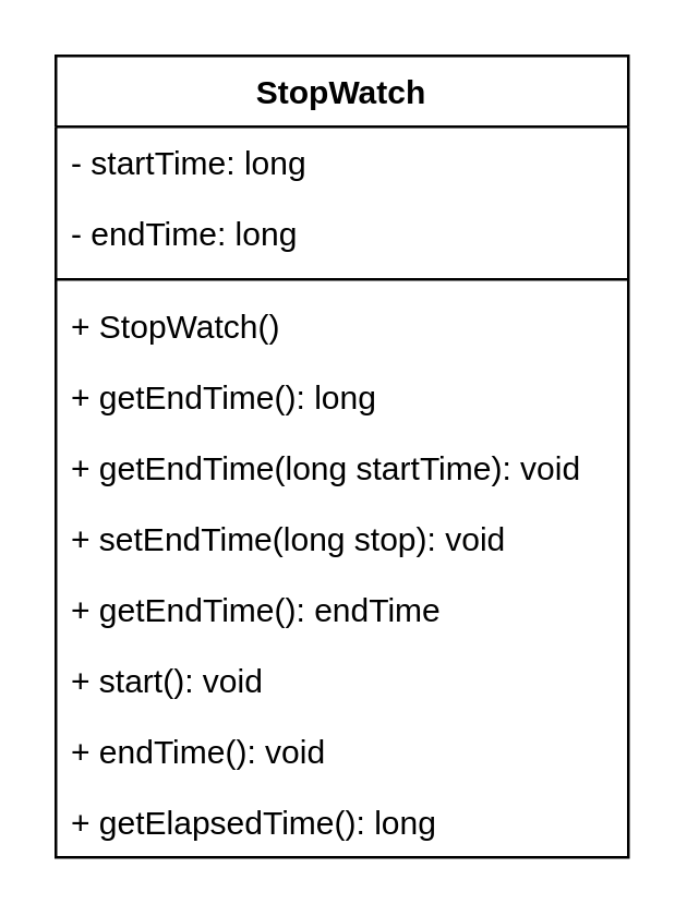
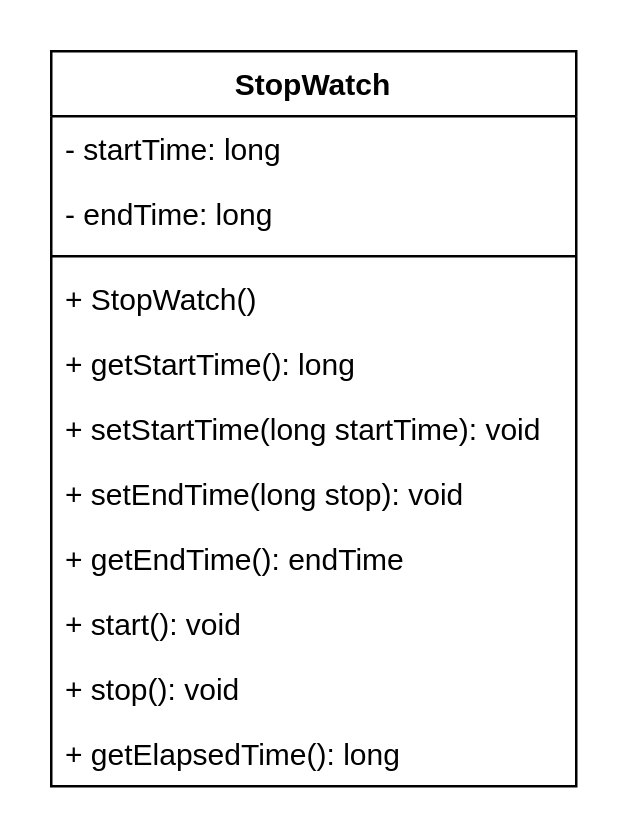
- <mxCell id="7" value="+ getEndTime(): long" style="text;strokeColor=none;fillColor=none;align=left;verticalAlign=top;spacingLeft=4;spacingRight=4;overflow=hidden;rotatable=0;points=[[0,0.5],[1,0.5]];portConstraint=eastwest;whiteSpace=wrap;html=1;" vertex="1" parent="2"><mxGeometry y="112" width="210" height="26" as="geometry" /></mxCell>
+ <mxCell id="7" value="+ getStartTime(): long" style="text;strokeColor=none;fillColor=none;align=left;verticalAlign=top;spacingLeft=4;spacingRight=4;overflow=hidden;rotatable=0;points=[[0,0.5],[1,0.5]];portConstraint=eastwest;whiteSpace=wrap;html=1;" vertex="1" parent="2"><mxGeometry y="112" width="210" height="26" as="geometry" /></mxCell>
- <mxCell id="8" value="+ getEndTime(long startTime): void" style="text;strokeColor=none;fillColor=none;align=left;verticalAlign=top;spacingLeft=4;spacingRight=4;overflow=hidden;rotatable=0;points=[[0,0.5],[1,0.5]];portConstraint=eastwest;whiteSpace=wrap;html=1;" vertex="1" parent="2"><mxGeometry y="138" width="210" height="26" as="geometry" /></mxCell>
+ <mxCell id="8" value="+ setStartTime(long startTime): void" style="text;strokeColor=none;fillColor=none;align=left;verticalAlign=top;spacingLeft=4;spacingRight=4;overflow=hidden;rotatable=0;points=[[0,0.5],[1,0.5]];portConstraint=eastwest;whiteSpace=wrap;html=1;" vertex="1" parent="2"><mxGeometry y="138" width="210" height="26" as="geometry" /></mxCell>
- <mxCell id="12" value="+ endTime(): void" style="text;strokeColor=none;fillColor=none;align=left;verticalAlign=top;spacingLeft=4;spacingRight=4;overflow=hidden;rotatable=0;points=[[0,0.5],[1,0.5]];portConstraint=eastwest;whiteSpace=wrap;html=1;" vertex="1" parent="2"><mxGeometry y="242" width="210" height="26" as="geometry" /></mxCell>
+ <mxCell id="12" value="+ stop(): void" style="text;strokeColor=none;fillColor=none;align=left;verticalAlign=top;spacingLeft=4;spacingRight=4;overflow=hidden;rotatable=0;points=[[0,0.5],[1,0.5]];portConstraint=eastwest;whiteSpace=wrap;html=1;" vertex="1" parent="2"><mxGeometry y="242" width="210" height="26" as="geometry" /></mxCell>
